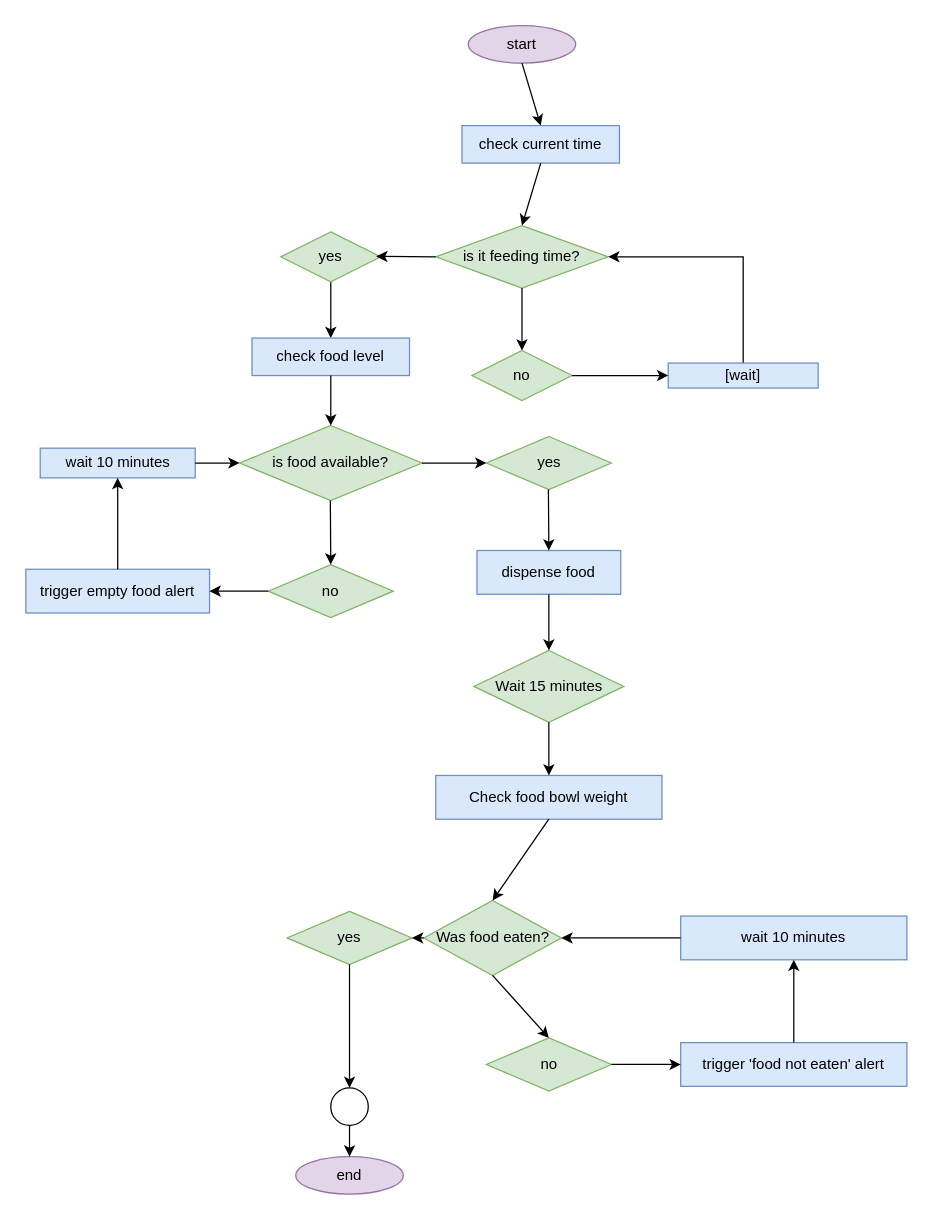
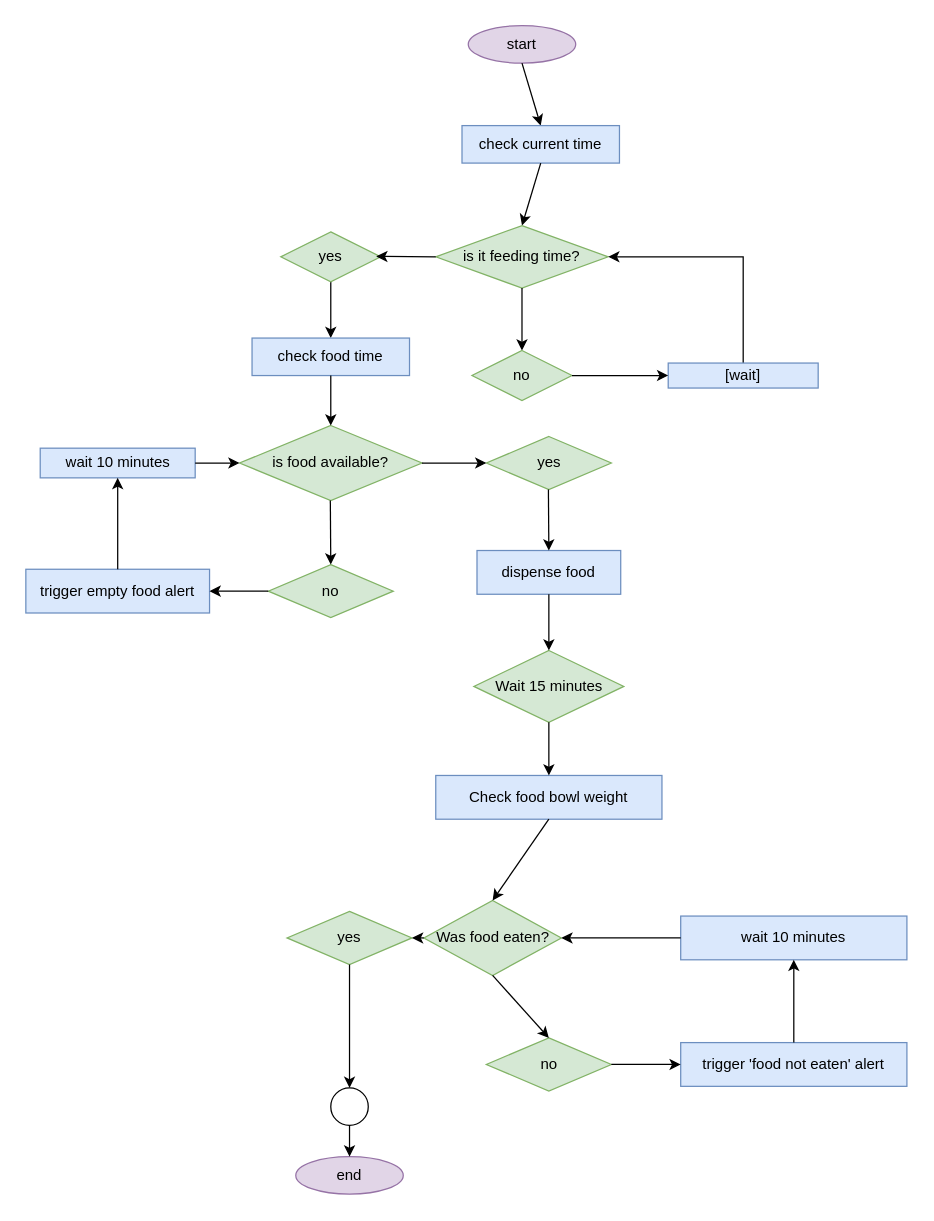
- <mxCell id="11" value="check food level" style="rounded=0;whiteSpace=wrap;html=1;fillColor=#dae8fc;strokeColor=#6c8ebf;" vertex="1" parent="1"><mxGeometry x="201" y="270" width="126" height="30" as="geometry" /></mxCell>
+ <mxCell id="11" value="check food time" style="rounded=0;whiteSpace=wrap;html=1;fillColor=#dae8fc;strokeColor=#6c8ebf;" vertex="1" parent="1"><mxGeometry x="201" y="270" width="126" height="30" as="geometry" /></mxCell>
